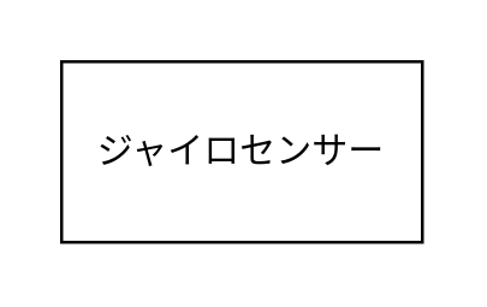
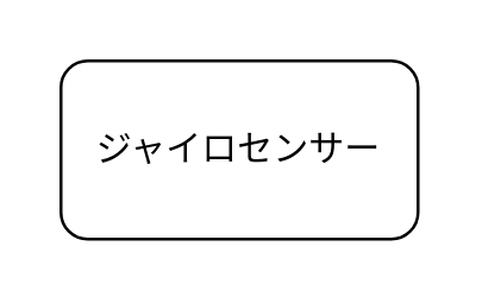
- <mxCell id="2" value="ジャイロセンサー" style="rounded=0;whiteSpace=wrap;html=1;" vertex="1" parent="1"><mxGeometry x="20" y="20" width="120" height="60" as="geometry" /></mxCell>
+ <mxCell id="2" value="ジャイロセンサー" style="whiteSpace=wrap;html=1;rounded=1;" vertex="1" parent="1"><mxGeometry x="20" y="20" width="120" height="60" as="geometry" /></mxCell>
